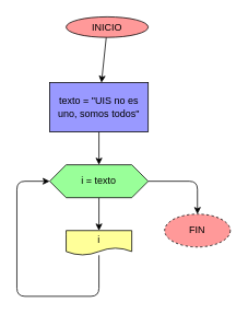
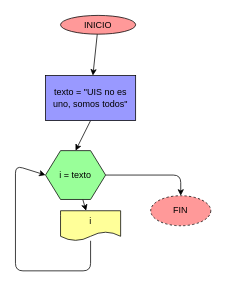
- <mxCell id="6" value="i = texto" style="shape=hexagon;perimeter=hexagonPerimeter2;whiteSpace=wrap;html=1;fixedSize=1;strokeColor=#000000;fontColor=#000000;fillColor=#99FF99;" parent="1" vertex="1"><mxGeometry x="60" y="200" width="120" height="40" as="geometry" /></mxCell>
+ <mxCell id="6" value="i = texto" style="shape=hexagon;perimeter=hexagonPerimeter2;whiteSpace=wrap;html=1;fixedSize=1;strokeColor=#000000;fontColor=#000000;fillColor=#99FF99;" parent="1" vertex="1"><mxGeometry x="60" y="200" width="80" height="65" as="geometry" /></mxCell>
- <mxCell id="7" value="i" style="shape=document;whiteSpace=wrap;html=1;boundedLbl=1;strokeColor=#000000;fontColor=#000000;fillColor=#FFFF99;" parent="1" vertex="1"><mxGeometry x="80" y="280" width="80" height="30" as="geometry" /></mxCell>
+ <mxCell id="7" value="i" style="shape=document;whiteSpace=wrap;html=1;boundedLbl=1;strokeColor=#000000;fontColor=#000000;fillColor=#FFFF99;" parent="1" vertex="1"><mxGeometry x="80" y="280" width="80" height="40" as="geometry" /></mxCell>
